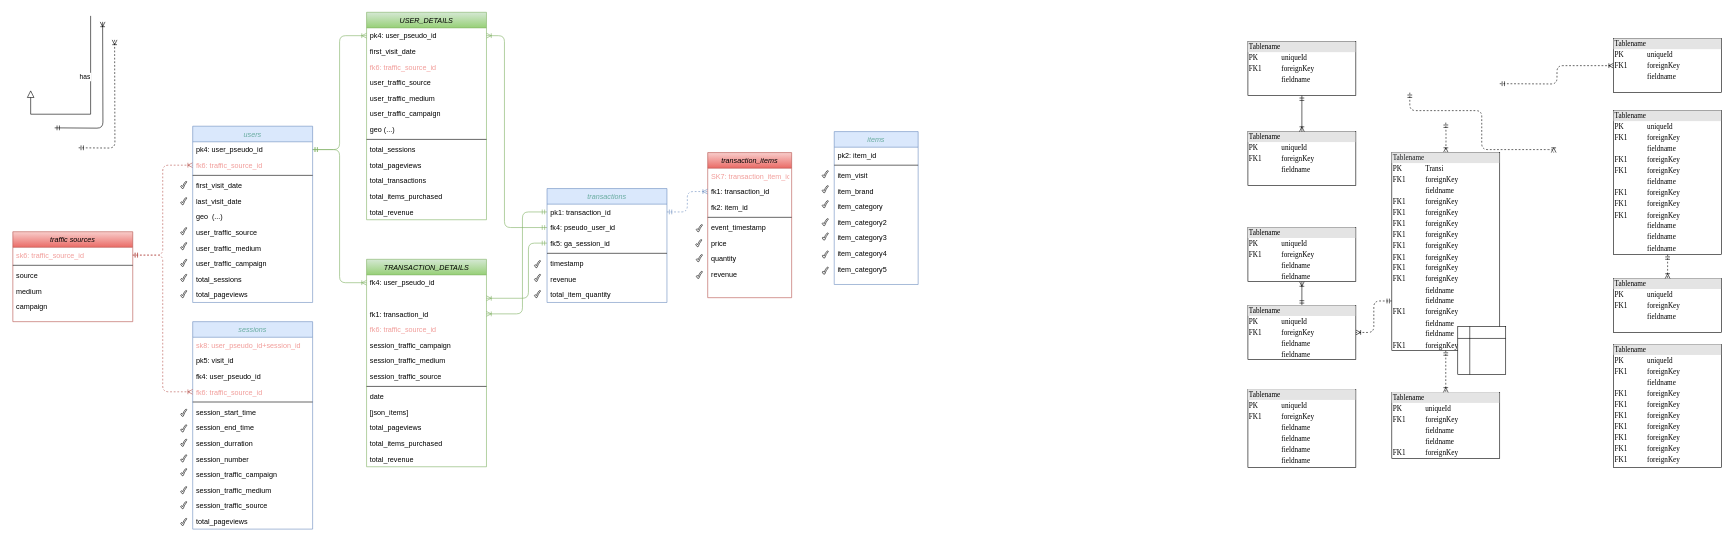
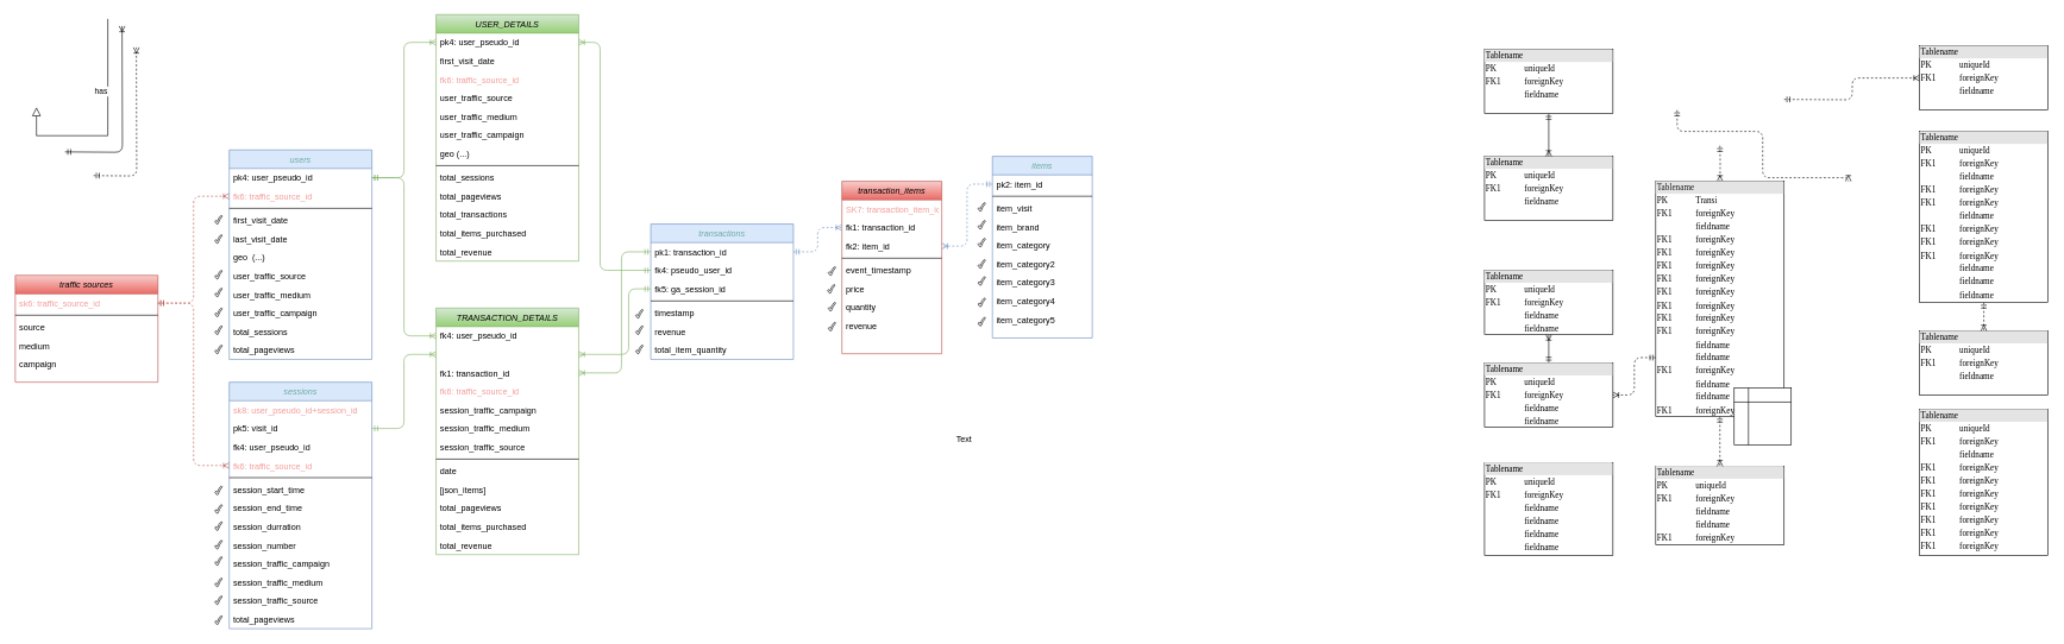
+ <mxCell id="102" style="edgeStyle=orthogonalEdgeStyle;html=1;dashed=1;labelBackgroundColor=none;startArrow=ERmandOne;endArrow=ERoneToMany;fontFamily=Verdana;fontSize=12;align=left;entryX=1;entryY=0.5;entryDx=0;entryDy=0;exitX=0;exitY=0.5;exitDx=0;exitDy=0;fillColor=#dae8fc;gradientColor=#7ea6e0;strokeColor=#6c8ebf;" parent="1" source="32" target="44" edge="1"><mxGeometry relative="1" as="geometry"><mxPoint x="1360" y="244" as="sourcePoint" /><mxPoint x="1420" y="64" as="targetPoint" /></mxGeometry></mxCell>
+ <mxCell id="106" style="edgeStyle=orthogonalEdgeStyle;html=1;labelBackgroundColor=none;startArrow=ERmandOne;endArrow=ERoneToMany;fontFamily=Verdana;fontSize=12;align=left;entryX=0;entryY=0.5;entryDx=0;entryDy=0;exitX=1;exitY=0.5;exitDx=0;exitDy=0;fillColor=#d5e8d4;gradientColor=#97d077;strokeColor=#82b366;" parent="1" source="52" target="86" edge="1"><mxGeometry relative="1" as="geometry"><mxPoint x="530" y="285" as="sourcePoint" /><mxPoint x="620" y="481" as="targetPoint" /></mxGeometry></mxCell>
+ <mxCell id="152" value="Text" style="text;html=1;align=center;verticalAlign=middle;resizable=0;points=[];autosize=1;strokeColor=none;fillColor=none;" vertex="1" parent="1"><mxGeometry x="1325" y="602" width="50" height="30" as="geometry" /></mxCell>
